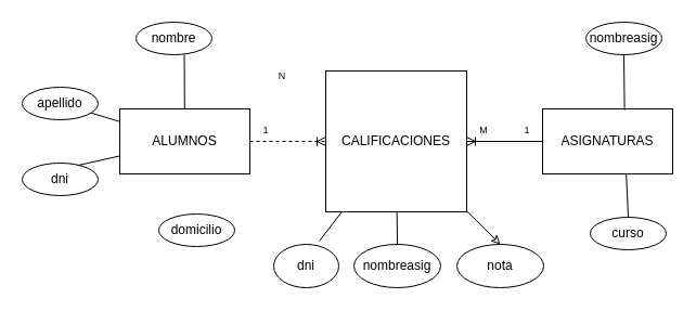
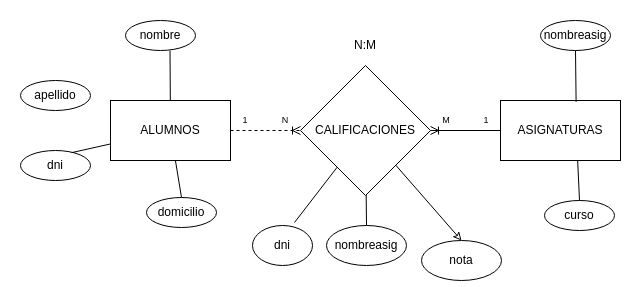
+ <mxCell id="24" value="N:M" style="text;html=1;strokeColor=none;fillColor=none;align=center;verticalAlign=middle;whiteSpace=wrap;rounded=0;" vertex="1" parent="1"><mxGeometry x="335" y="30" width="60" height="30" as="geometry" /></mxCell>
- <mxCell id="26" value="N" style="text;html=1;strokeColor=none;fillColor=none;align=center;verticalAlign=middle;whiteSpace=wrap;rounded=0;fontSize=9;" vertex="1" parent="1"><mxGeometry x="245" y="60" width="30" height="20" as="geometry" /></mxCell>
+ <mxCell id="26" value="N" style="text;html=1;strokeColor=none;fillColor=none;align=center;verticalAlign=middle;whiteSpace=wrap;rounded=0;fontSize=9;" vertex="1" parent="1"><mxGeometry x="270" y="110" width="30" height="20" as="geometry" /></mxCell>
- <mxCell id="7" style="rounded=0;orthogonalLoop=1;jettySize=auto;html=1;endArrow=none;endFill=0;" edge="1" parent="1" source="10" target="14"><mxGeometry relative="1" as="geometry" /></mxCell>
+ <mxCell id="7" style="rounded=0;orthogonalLoop=1;jettySize=auto;html=1;entryX=0.5;entryY=0;entryDx=0;entryDy=0;endArrow=none;endFill=0;" edge="1" parent="1" source="10" target="16"><mxGeometry relative="1" as="geometry" /></mxCell>
- <mxCell id="5" value="CALIFICACIONES" style="whiteSpace=wrap;html=1;rounded=0;" vertex="1" parent="1"><mxGeometry x="300" y="65" width="130" height="130" as="geometry" /></mxCell>
+ <mxCell id="5" value="CALIFICACIONES" style="rhombus;whiteSpace=wrap;html=1;" vertex="1" parent="1"><mxGeometry x="300" y="65" width="130" height="130" as="geometry" /></mxCell>
- <mxCell id="23" value="nota" style="ellipse;whiteSpace=wrap;html=1;" vertex="1" parent="1"><mxGeometry x="421" y="225" width="80" height="40" as="geometry" /></mxCell>
+ <mxCell id="23" value="nota" style="ellipse;whiteSpace=wrap;html=1;" vertex="1" parent="1"><mxGeometry x="421" y="240" width="80" height="40" as="geometry" /></mxCell>
